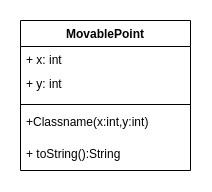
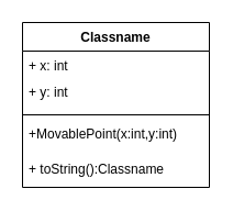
- <mxCell id="2" value="MovablePoint" style="swimlane;fontStyle=1;align=center;verticalAlign=top;childLayout=stackLayout;horizontal=1;startSize=26;horizontalStack=0;resizeParent=1;resizeParentMax=0;resizeLast=0;collapsible=1;marginBottom=0;whiteSpace=wrap;html=1;" vertex="1" parent="1"><mxGeometry x="20" y="20" width="170" height="150" as="geometry" /></mxCell>
+ <mxCell id="2" value="Classname" style="swimlane;fontStyle=1;align=center;verticalAlign=top;childLayout=stackLayout;horizontal=1;startSize=26;horizontalStack=0;resizeParent=1;resizeParentMax=0;resizeLast=0;collapsible=1;marginBottom=0;whiteSpace=wrap;html=1;" vertex="1" parent="1"><mxGeometry x="20" y="20" width="170" height="150" as="geometry" /></mxCell>
- <mxCell id="6" value="+Classname(x:int,y:int)" style="text;strokeColor=none;fillColor=none;align=left;verticalAlign=top;spacingLeft=4;spacingRight=4;overflow=hidden;rotatable=0;points=[[0,0.5],[1,0.5]];portConstraint=eastwest;whiteSpace=wrap;html=1;" vertex="1" parent="2"><mxGeometry y="88" width="170" height="32" as="geometry" /></mxCell>
+ <mxCell id="6" value="+MovablePoint(x:int,y:int)" style="text;strokeColor=none;fillColor=none;align=left;verticalAlign=top;spacingLeft=4;spacingRight=4;overflow=hidden;rotatable=0;points=[[0,0.5],[1,0.5]];portConstraint=eastwest;whiteSpace=wrap;html=1;" vertex="1" parent="2"><mxGeometry y="88" width="170" height="32" as="geometry" /></mxCell>
- <mxCell id="7" value="+ toString():String" style="text;strokeColor=none;fillColor=none;align=left;verticalAlign=top;spacingLeft=4;spacingRight=4;overflow=hidden;rotatable=0;points=[[0,0.5],[1,0.5]];portConstraint=eastwest;whiteSpace=wrap;html=1;" vertex="1" parent="2"><mxGeometry y="120" width="170" height="30" as="geometry" /></mxCell>
+ <mxCell id="7" value="+ toString():Classname" style="text;strokeColor=none;fillColor=none;align=left;verticalAlign=top;spacingLeft=4;spacingRight=4;overflow=hidden;rotatable=0;points=[[0,0.5],[1,0.5]];portConstraint=eastwest;whiteSpace=wrap;html=1;" vertex="1" parent="2"><mxGeometry y="120" width="170" height="30" as="geometry" /></mxCell>
